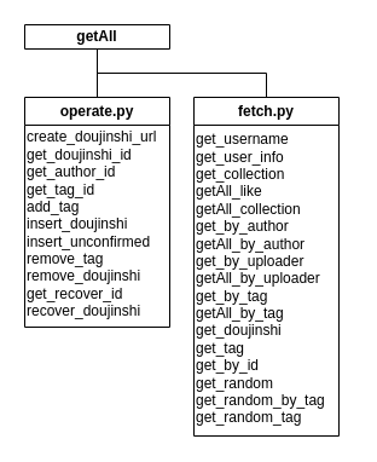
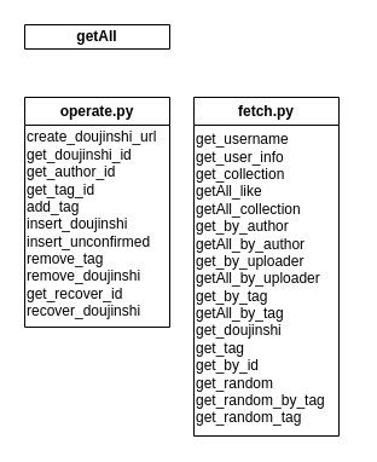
- <mxCell id="7" style="edgeStyle=orthogonalEdgeStyle;rounded=0;orthogonalLoop=1;jettySize=auto;html=1;exitX=0.5;exitY=1;exitDx=0;exitDy=0;endArrow=none;endFill=0;" edge="1" parent="1" source="8" target="2"><mxGeometry relative="1" as="geometry" /></mxCell>
- <mxCell id="6" style="edgeStyle=orthogonalEdgeStyle;rounded=0;orthogonalLoop=1;jettySize=auto;html=1;exitX=0.5;exitY=1;exitDx=0;exitDy=0;entryX=0.5;entryY=0;entryDx=0;entryDy=0;endArrow=none;endFill=0;" edge="1" parent="1" source="8" target="4"><mxGeometry relative="1" as="geometry" /></mxCell>
